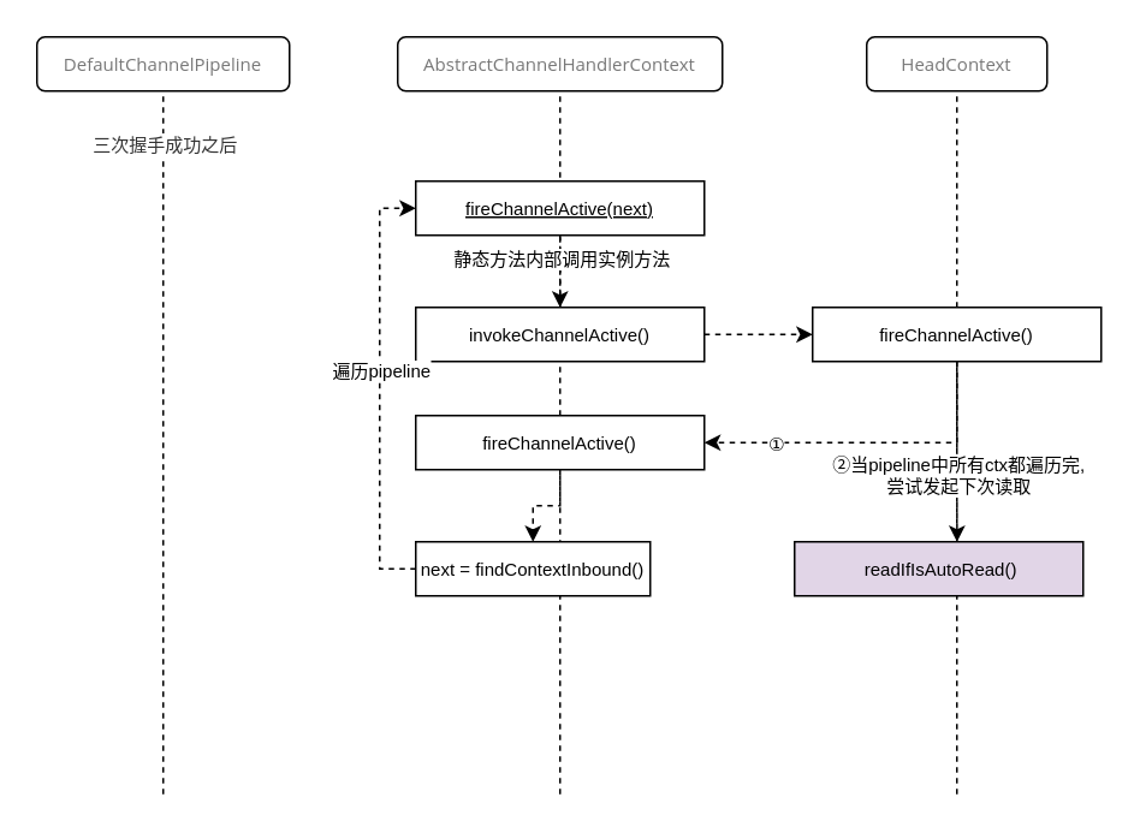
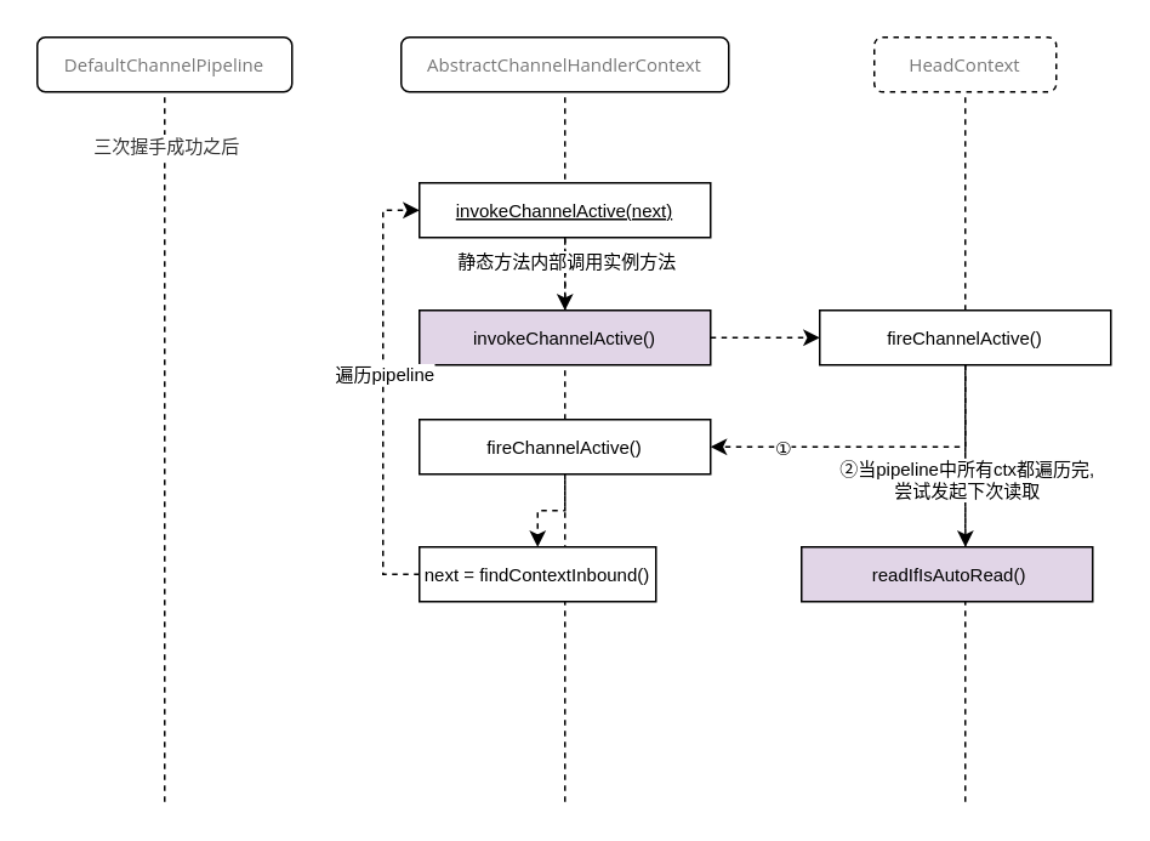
- <mxCell id="12" value="&lt;span style=&quot;color: rgb(119 , 119 , 119) ; font-family: &amp;#34;open sans&amp;#34; , &amp;#34;clear sans&amp;#34; , &amp;#34;helvetica neue&amp;#34; , &amp;#34;helvetica&amp;#34; , &amp;#34;arial&amp;#34; , sans-serif ; background-color: rgb(255 , 255 , 255)&quot;&gt;&lt;font style=&quot;font-size: 10px&quot;&gt;HeadContext&lt;/font&gt;&lt;/span&gt;" style="rounded=1;whiteSpace=wrap;html=1;" parent="1" vertex="1"><mxGeometry x="480" y="20" width="100" height="30" as="geometry" /></mxCell>
+ <mxCell id="12" value="&lt;span style=&quot;color: rgb(119 , 119 , 119) ; font-family: &amp;#34;open sans&amp;#34; , &amp;#34;clear sans&amp;#34; , &amp;#34;helvetica neue&amp;#34; , &amp;#34;helvetica&amp;#34; , &amp;#34;arial&amp;#34; , sans-serif ; background-color: rgb(255 , 255 , 255)&quot;&gt;&lt;font style=&quot;font-size: 10px&quot;&gt;HeadContext&lt;/font&gt;&lt;/span&gt;" style="rounded=1;whiteSpace=wrap;html=1;dashed=1;" parent="1" vertex="1"><mxGeometry x="480" y="20" width="100" height="30" as="geometry" /></mxCell>
- <mxCell id="9" value="&lt;span style=&quot;font-size: 10px&quot;&gt;&lt;u&gt;fireChannelActive(next)&lt;/u&gt;&lt;/span&gt;" style="rounded=0;whiteSpace=wrap;html=1;fontSize=10;" parent="1" vertex="1"><mxGeometry x="230" y="100" width="160" height="30" as="geometry" /></mxCell>
+ <mxCell id="9" value="&lt;span style=&quot;font-size: 10px&quot;&gt;&lt;u&gt;invokeChannelActive(next)&lt;/u&gt;&lt;/span&gt;" style="rounded=0;whiteSpace=wrap;html=1;fontSize=10;" parent="1" vertex="1"><mxGeometry x="230" y="100" width="160" height="30" as="geometry" /></mxCell>
- <mxCell id="11" value="invokeChannelActive()" style="rounded=0;whiteSpace=wrap;html=1;fontSize=10;" parent="1" vertex="1"><mxGeometry x="230" y="170" width="160" height="30" as="geometry" /></mxCell>
+ <mxCell id="11" value="invokeChannelActive()" style="rounded=0;whiteSpace=wrap;html=1;fontSize=10;fillColor=#e1d5e7;" parent="1" vertex="1"><mxGeometry x="230" y="170" width="160" height="30" as="geometry" /></mxCell>
